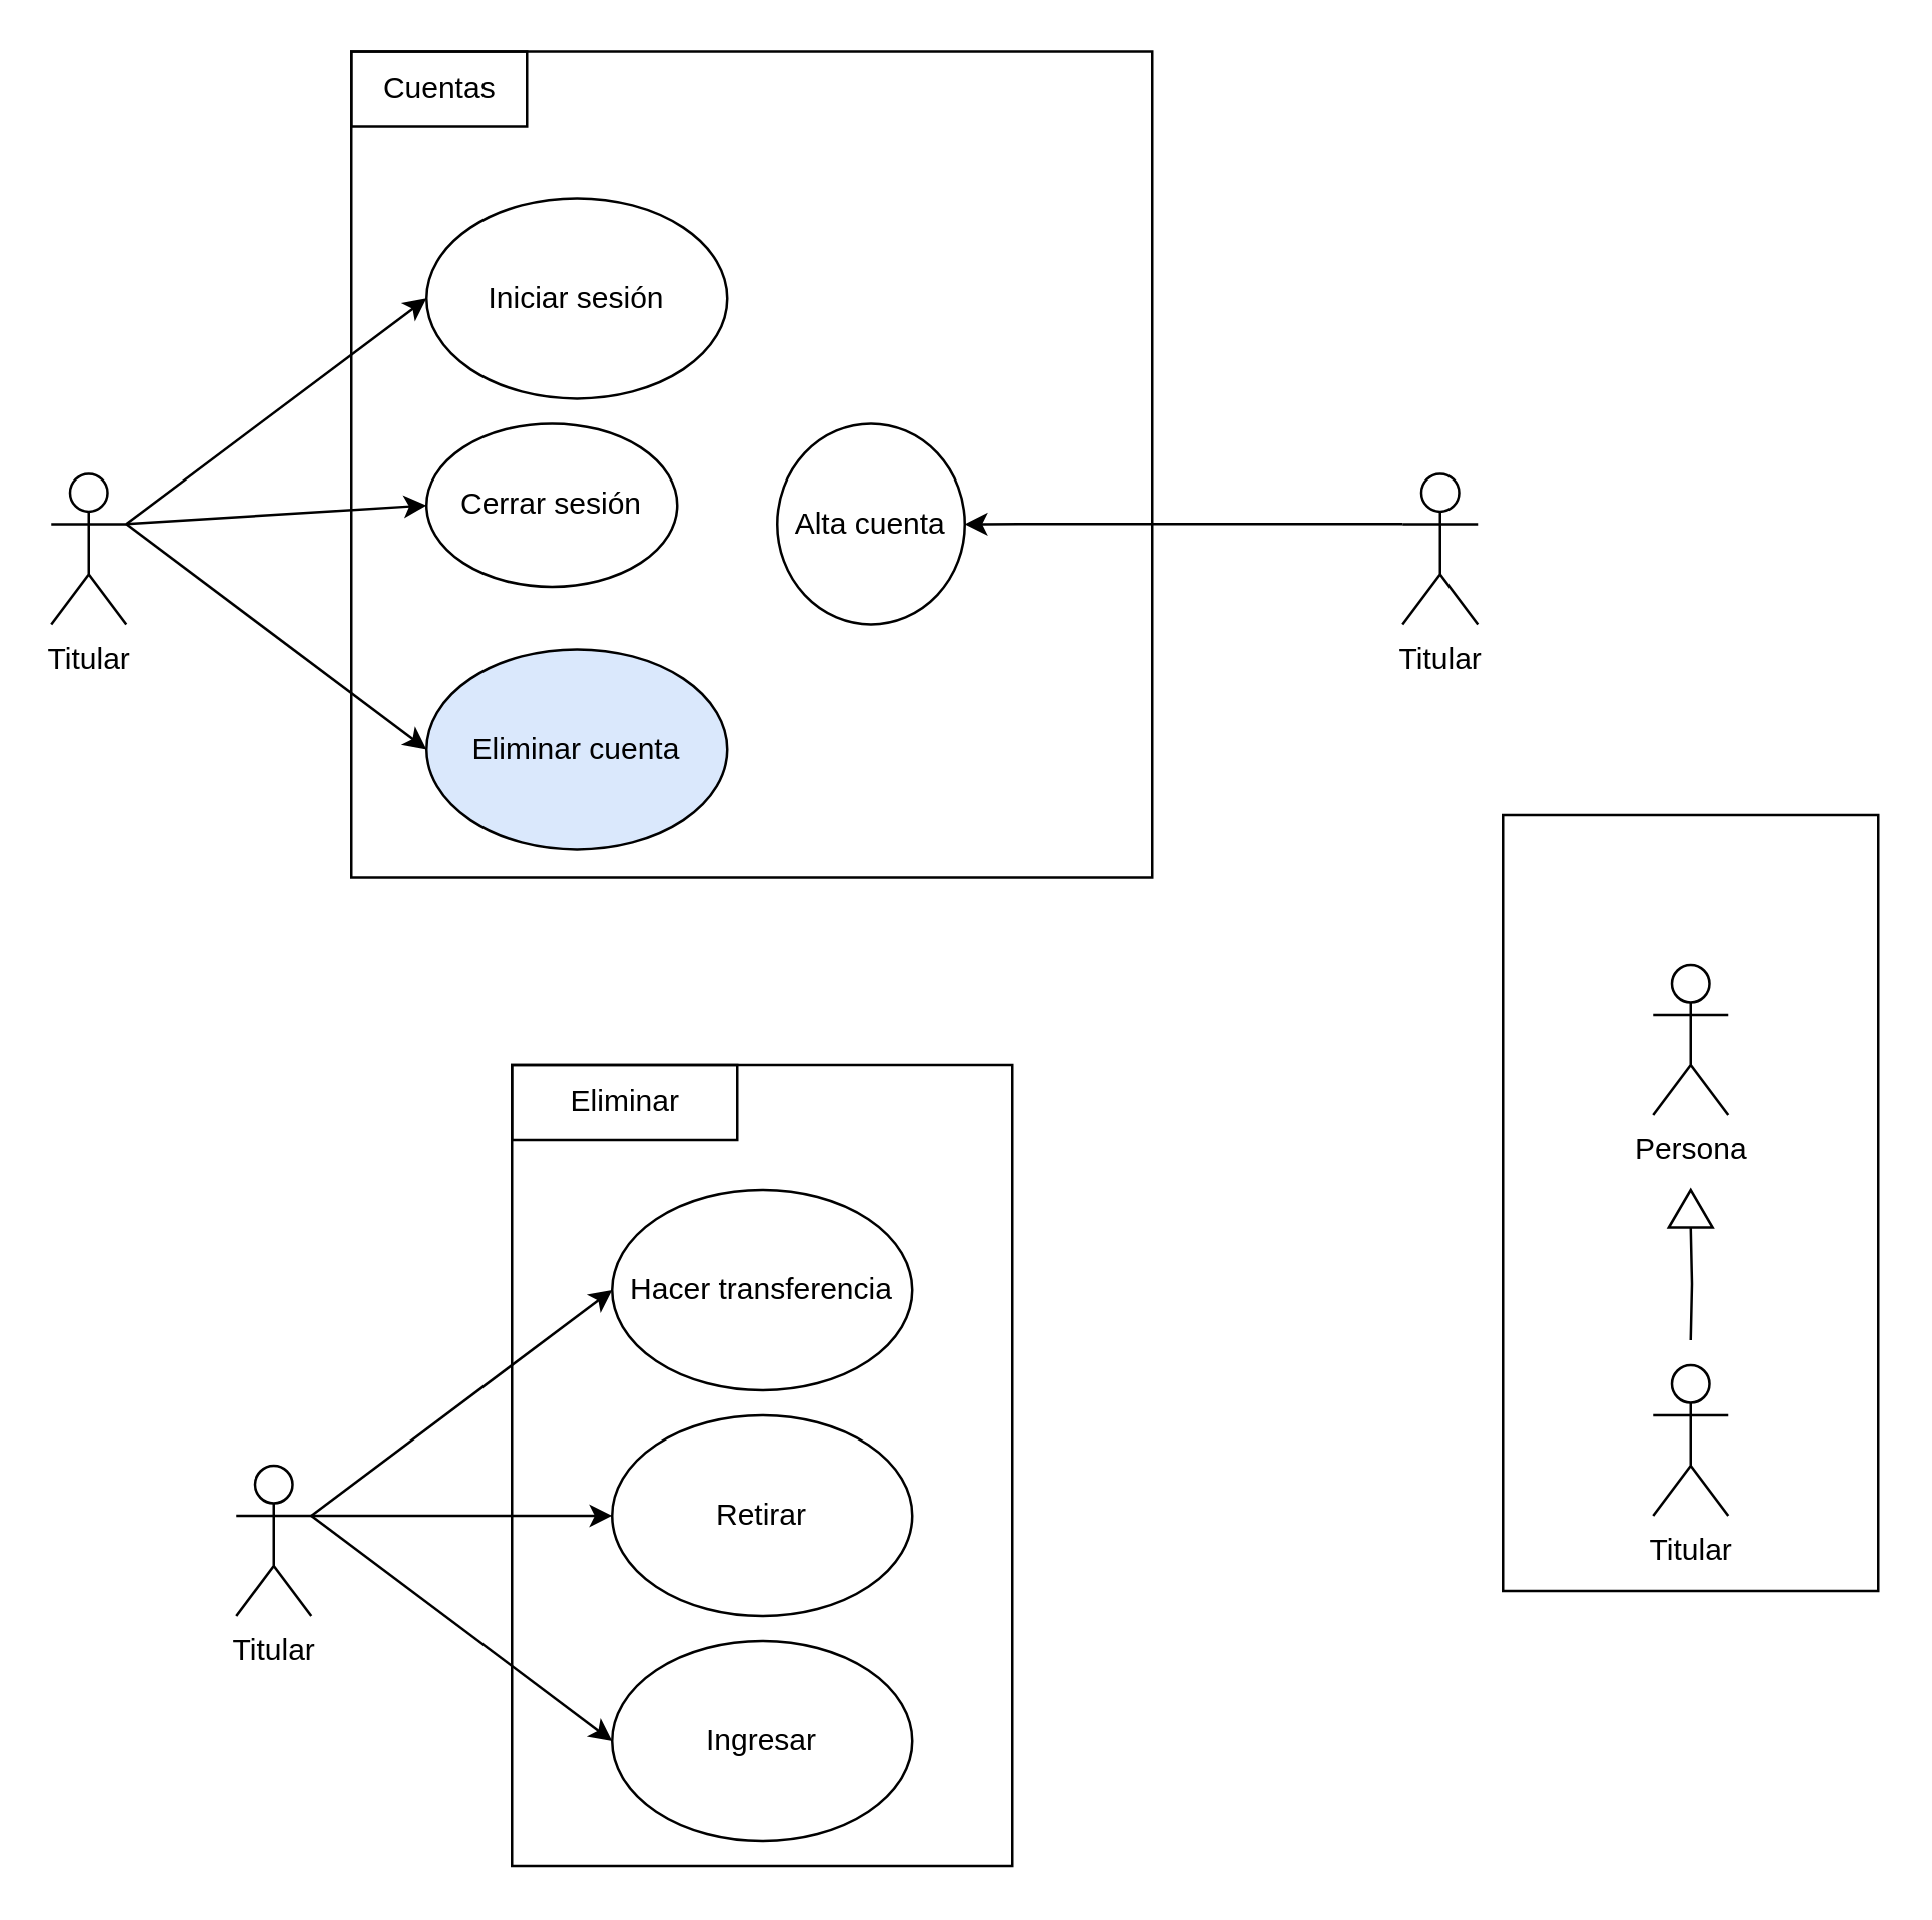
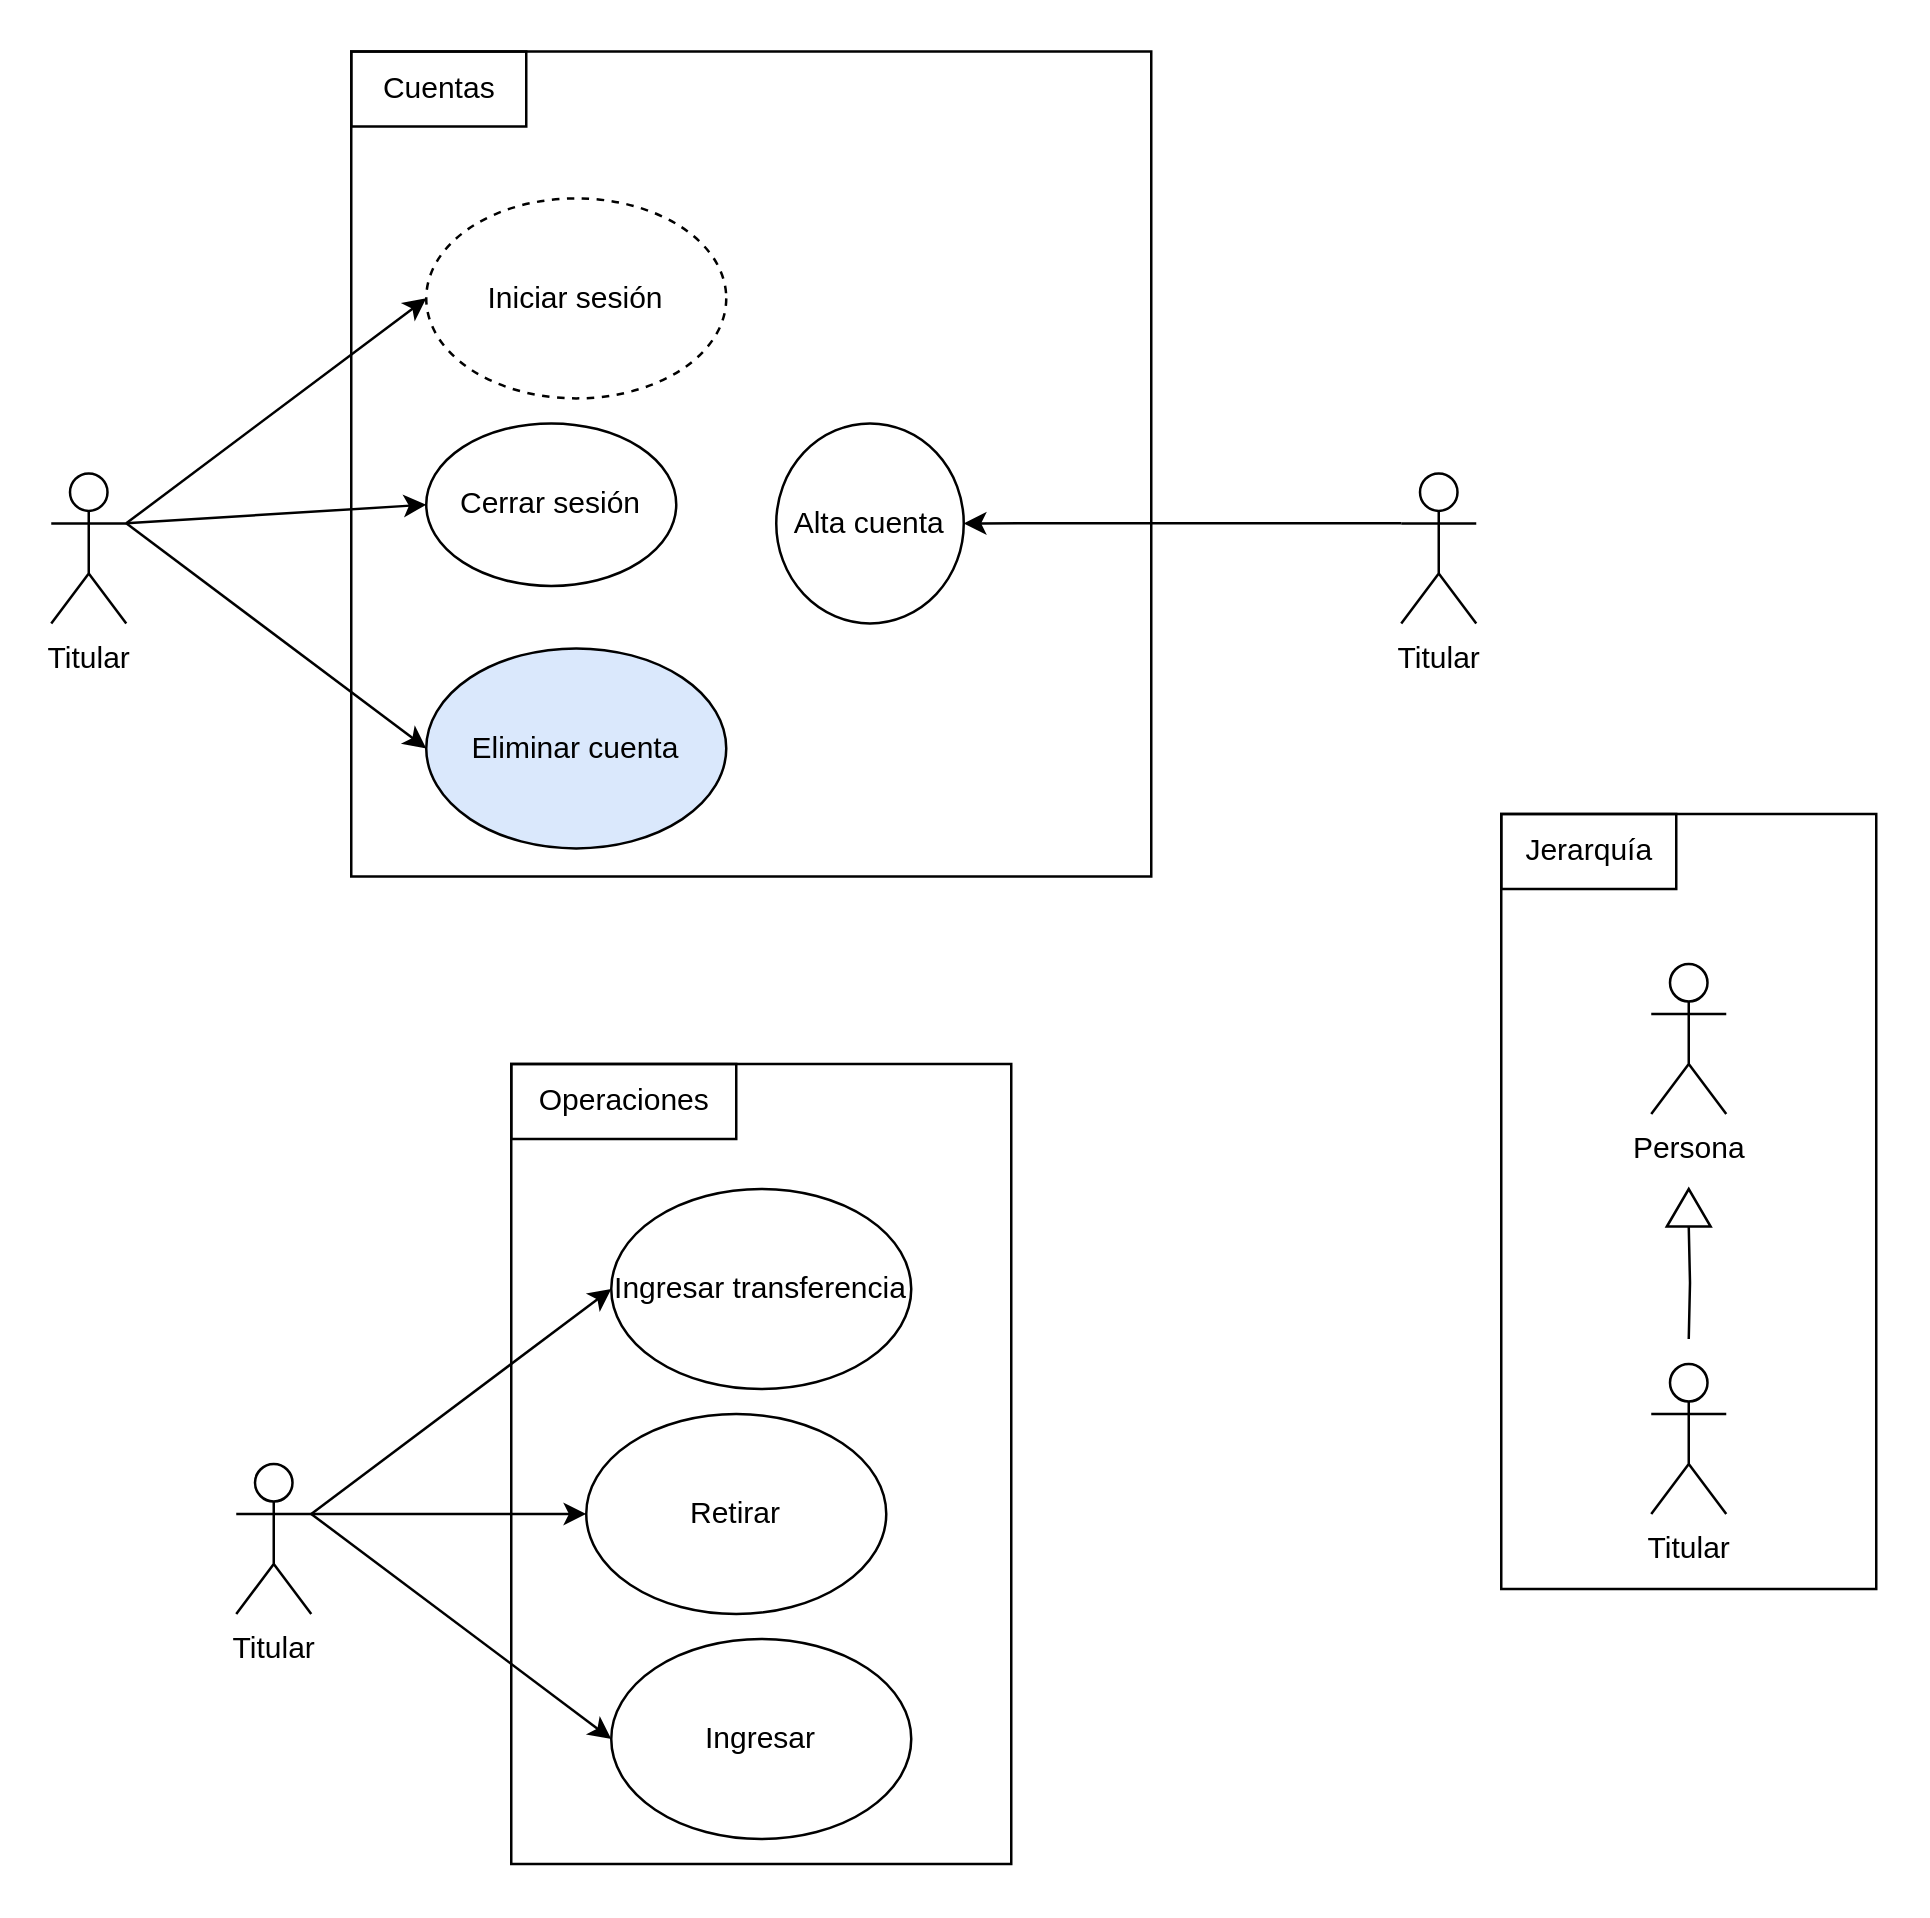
- <mxCell id="6" value="Iniciar sesión" style="ellipse;whiteSpace=wrap;html=1;" vertex="1" parent="1"><mxGeometry x="170" y="78.75" width="120" height="80" as="geometry" /></mxCell>
+ <mxCell id="6" value="Iniciar sesión" style="ellipse;whiteSpace=wrap;html=1;dashed=1;" vertex="1" parent="1"><mxGeometry x="170" y="78.75" width="120" height="80" as="geometry" /></mxCell>
+ <mxCell id="28" value="Jerarquía" style="text;html=1;align=center;verticalAlign=middle;resizable=0;points=[];autosize=1;strokeColor=default;fillColor=none;" vertex="1" parent="1"><mxGeometry x="600" y="325" width="70" height="30" as="geometry" /></mxCell>
- <mxCell id="26" value="Eliminar" style="text;html=1;align=center;verticalAlign=middle;resizable=0;points=[];autosize=1;strokeColor=default;fillColor=none;" vertex="1" parent="1"><mxGeometry x="204" y="425" width="90" height="30" as="geometry" /></mxCell>
+ <mxCell id="26" value="Operaciones" style="text;html=1;align=center;verticalAlign=middle;resizable=0;points=[];autosize=1;strokeColor=default;fillColor=none;" vertex="1" parent="1"><mxGeometry x="204" y="425" width="90" height="30" as="geometry" /></mxCell>
- <mxCell id="8" value="Hacer transferencia" style="ellipse;whiteSpace=wrap;html=1;" vertex="1" parent="1"><mxGeometry x="244" y="475" width="120" height="80" as="geometry" /></mxCell>
+ <mxCell id="8" value="Ingresar transferencia" style="ellipse;whiteSpace=wrap;html=1;" vertex="1" parent="1"><mxGeometry x="244" y="475" width="120" height="80" as="geometry" /></mxCell>
- <mxCell id="10" value="Retirar" style="ellipse;whiteSpace=wrap;html=1;" vertex="1" parent="1"><mxGeometry x="244" y="565" width="120" height="80" as="geometry" /></mxCell>
+ <mxCell id="10" value="Retirar" style="ellipse;whiteSpace=wrap;html=1;" vertex="1" parent="1"><mxGeometry x="234" y="565" width="120" height="80" as="geometry" /></mxCell>
